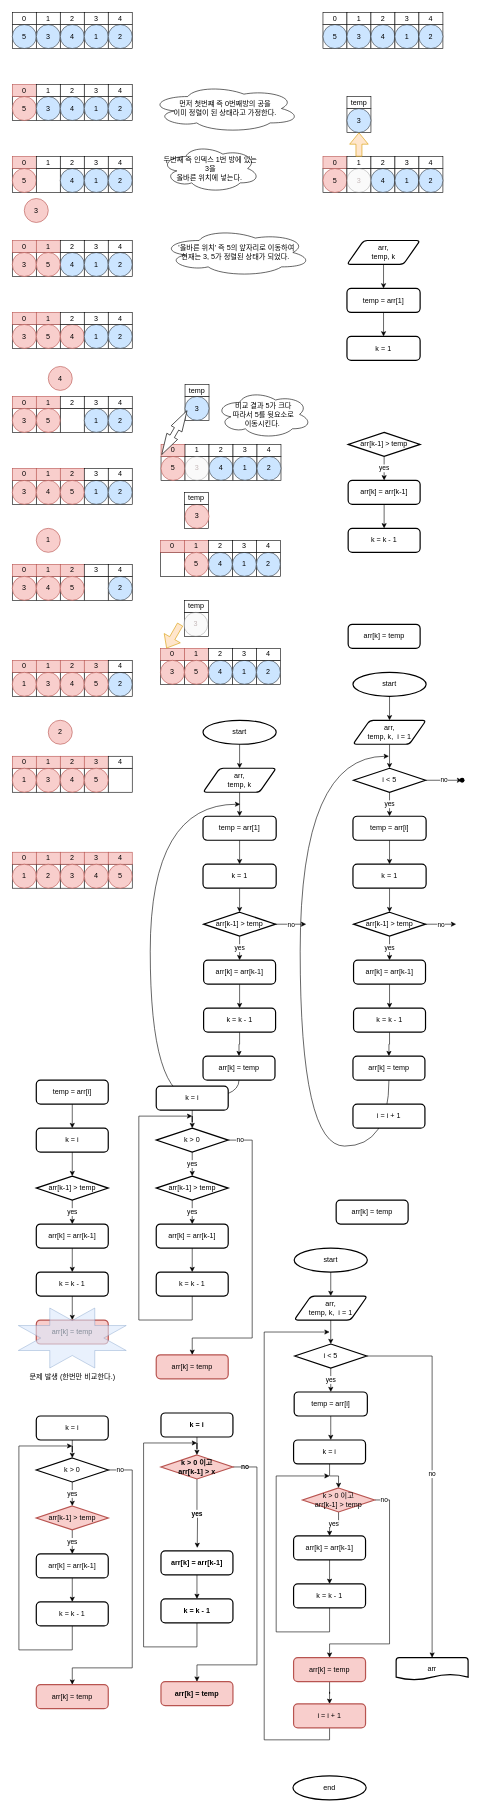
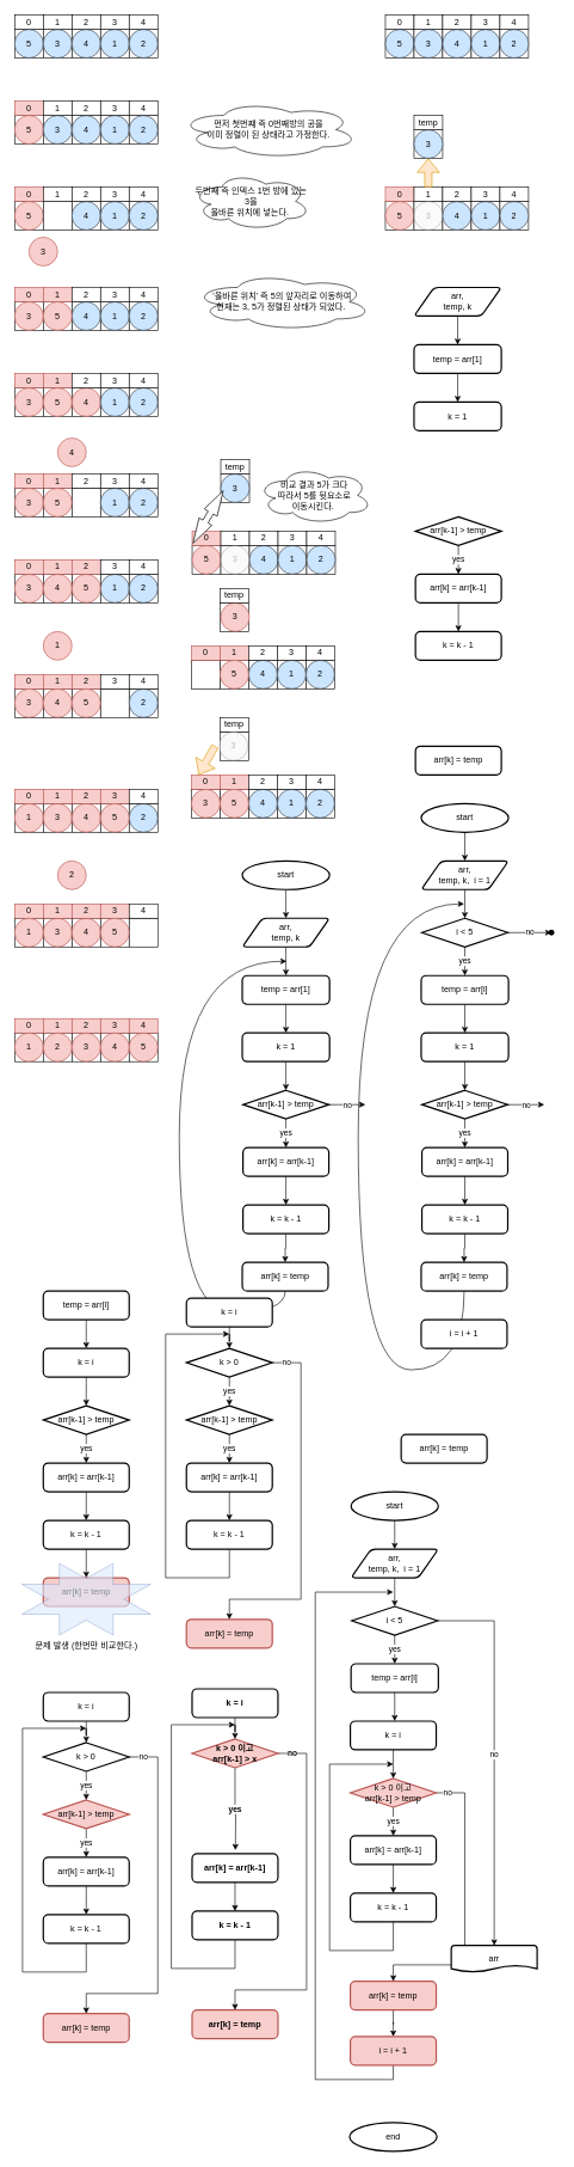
- <mxCell id="363" value="k &amp;gt; 0 이고&lt;br&gt;arr[k-1] &amp;gt; temp" style="strokeWidth=2;html=1;shape=mxgraph.flowchart.decision;whiteSpace=wrap;fillColor=#f8cecc;strokeColor=#b85450;" vertex="1" parent="1"><mxGeometry x="504" y="2480" width="120" height="40" as="geometry" /></mxCell>
+ <mxCell id="363" value="k &amp;gt; 0 이고&lt;br&gt;arr[k-1] &amp;gt; temp" style="strokeWidth=2;html=1;shape=mxgraph.flowchart.decision;whiteSpace=wrap;fillColor=#f8cecc;strokeColor=#b85450;" vertex="1" parent="1"><mxGeometry x="489" y="2480" width="120" height="40" as="geometry" /></mxCell>
- <mxCell id="377" value="arr" style="strokeWidth=2;html=1;shape=mxgraph.flowchart.document2;whiteSpace=wrap;size=0.25;" vertex="1" parent="1"><mxGeometry x="660" y="2763" width="120" height="37" as="geometry" /></mxCell>
+ <mxCell id="377" value="arr" style="strokeWidth=2;html=1;shape=mxgraph.flowchart.document2;whiteSpace=wrap;size=0.25;" vertex="1" parent="1"><mxGeometry x="630" y="2713" width="120" height="37" as="geometry" /></mxCell>
